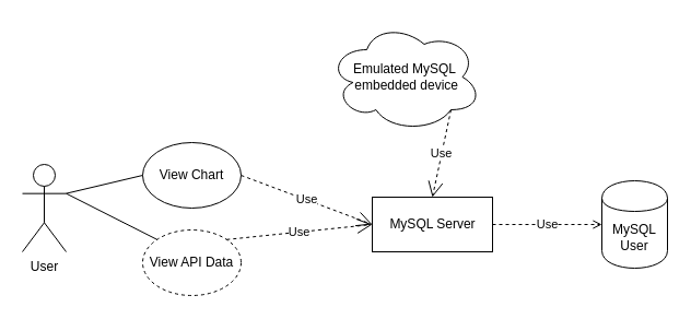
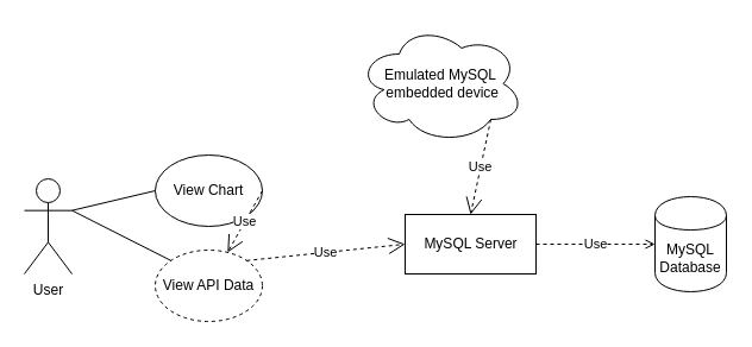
- <mxCell id="9" value="Use" style="endArrow=open;endSize=12;dashed=1;html=1;exitX=1;exitY=0.5;exitDx=0;exitDy=0;entryX=0;entryY=0.5;entryDx=0;entryDy=0;" parent="1" source="3" target="13" edge="1"><mxGeometry width="160" relative="1" as="geometry"><mxPoint x="20" y="280" as="sourcePoint" /><mxPoint x="180" y="280" as="targetPoint" /></mxGeometry></mxCell>
+ <mxCell id="9" value="Use" style="endArrow=open;endSize=12;dashed=1;html=1;exitX=1;exitY=0.5;exitDx=0;exitDy=0;" parent="1" source="3" target="4" edge="1"><mxGeometry width="160" relative="1" as="geometry"><mxPoint x="20" y="280" as="sourcePoint" /><mxPoint x="180" y="280" as="targetPoint" /></mxGeometry></mxCell>
- <mxCell id="8" value="MySQL&lt;br&gt;User" style="shape=cylinder;whiteSpace=wrap;html=1;boundedLbl=1;backgroundOutline=1;" parent="1" vertex="1"><mxGeometry x="550" y="165" width="60" height="80" as="geometry" /></mxCell>
+ <mxCell id="8" value="MySQL&lt;br&gt;Database" style="shape=cylinder;whiteSpace=wrap;html=1;boundedLbl=1;backgroundOutline=1;" parent="1" vertex="1"><mxGeometry x="550" y="165" width="60" height="80" as="geometry" /></mxCell>
